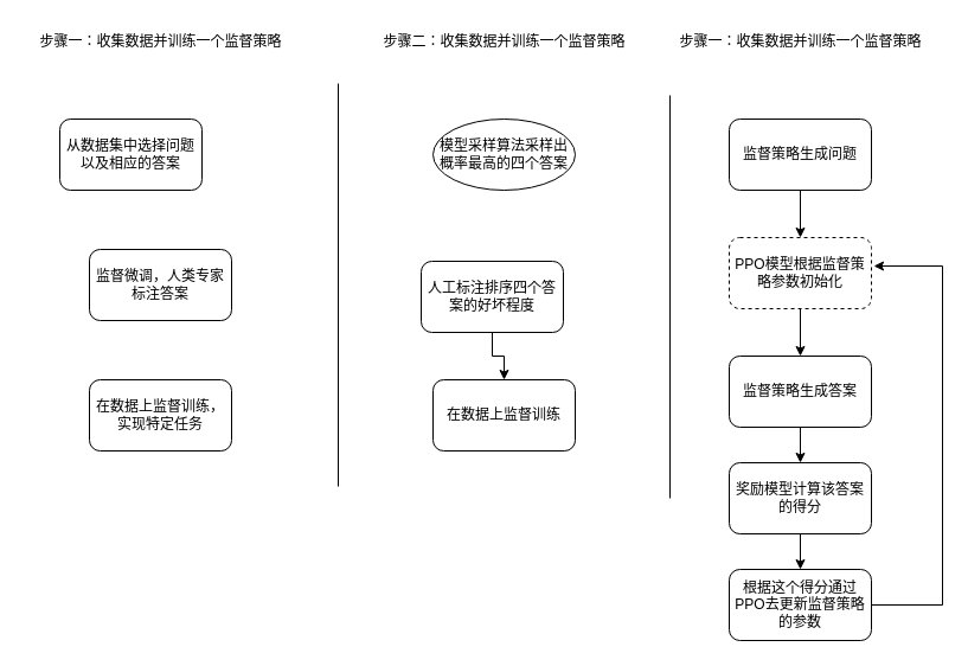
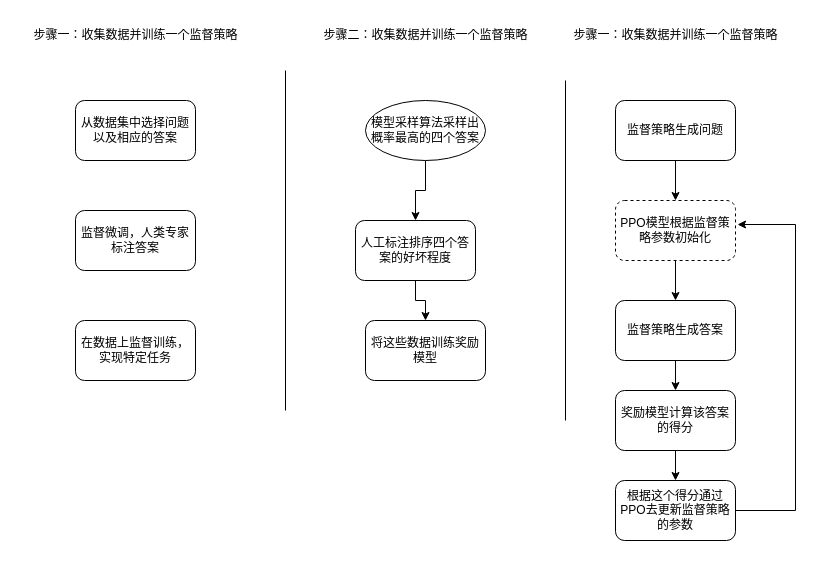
- <mxCell id="4" value="从数据集中选择问题以及相应的答案" style="rounded=1;whiteSpace=wrap;html=1;" vertex="1" parent="1"><mxGeometry x="50" y="100" width="120" height="60" as="geometry" /></mxCell>
+ <mxCell id="4" value="从数据集中选择问题以及相应的答案" style="rounded=1;whiteSpace=wrap;html=1;" vertex="1" parent="1"><mxGeometry x="75" y="100" width="120" height="60" as="geometry" /></mxCell>
+ <mxCell id="7" value="" style="edgeStyle=orthogonalEdgeStyle;rounded=0;orthogonalLoop=1;jettySize=auto;html=1;" edge="1" parent="1" source="8" target="10"><mxGeometry relative="1" as="geometry" /></mxCell>
- <mxCell id="11" value="在数据上监督训练" style="rounded=1;whiteSpace=wrap;html=1;" vertex="1" parent="1"><mxGeometry x="365" y="320" width="120" height="60" as="geometry" /></mxCell>
+ <mxCell id="11" value="将这些数据训练奖励模型" style="rounded=1;whiteSpace=wrap;html=1;" vertex="1" parent="1"><mxGeometry x="365" y="320" width="120" height="60" as="geometry" /></mxCell>
